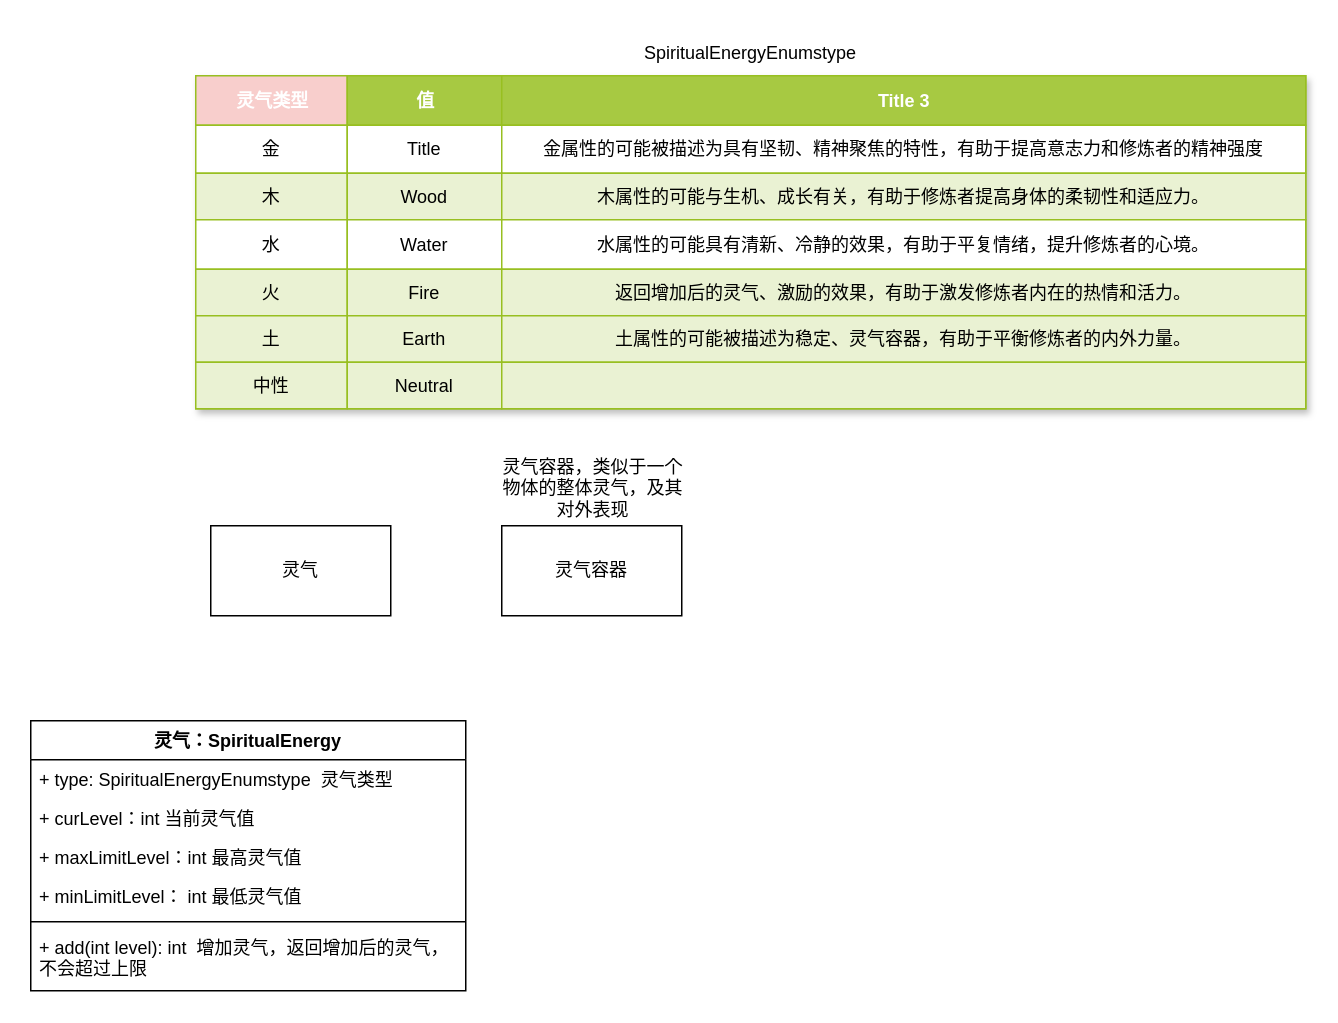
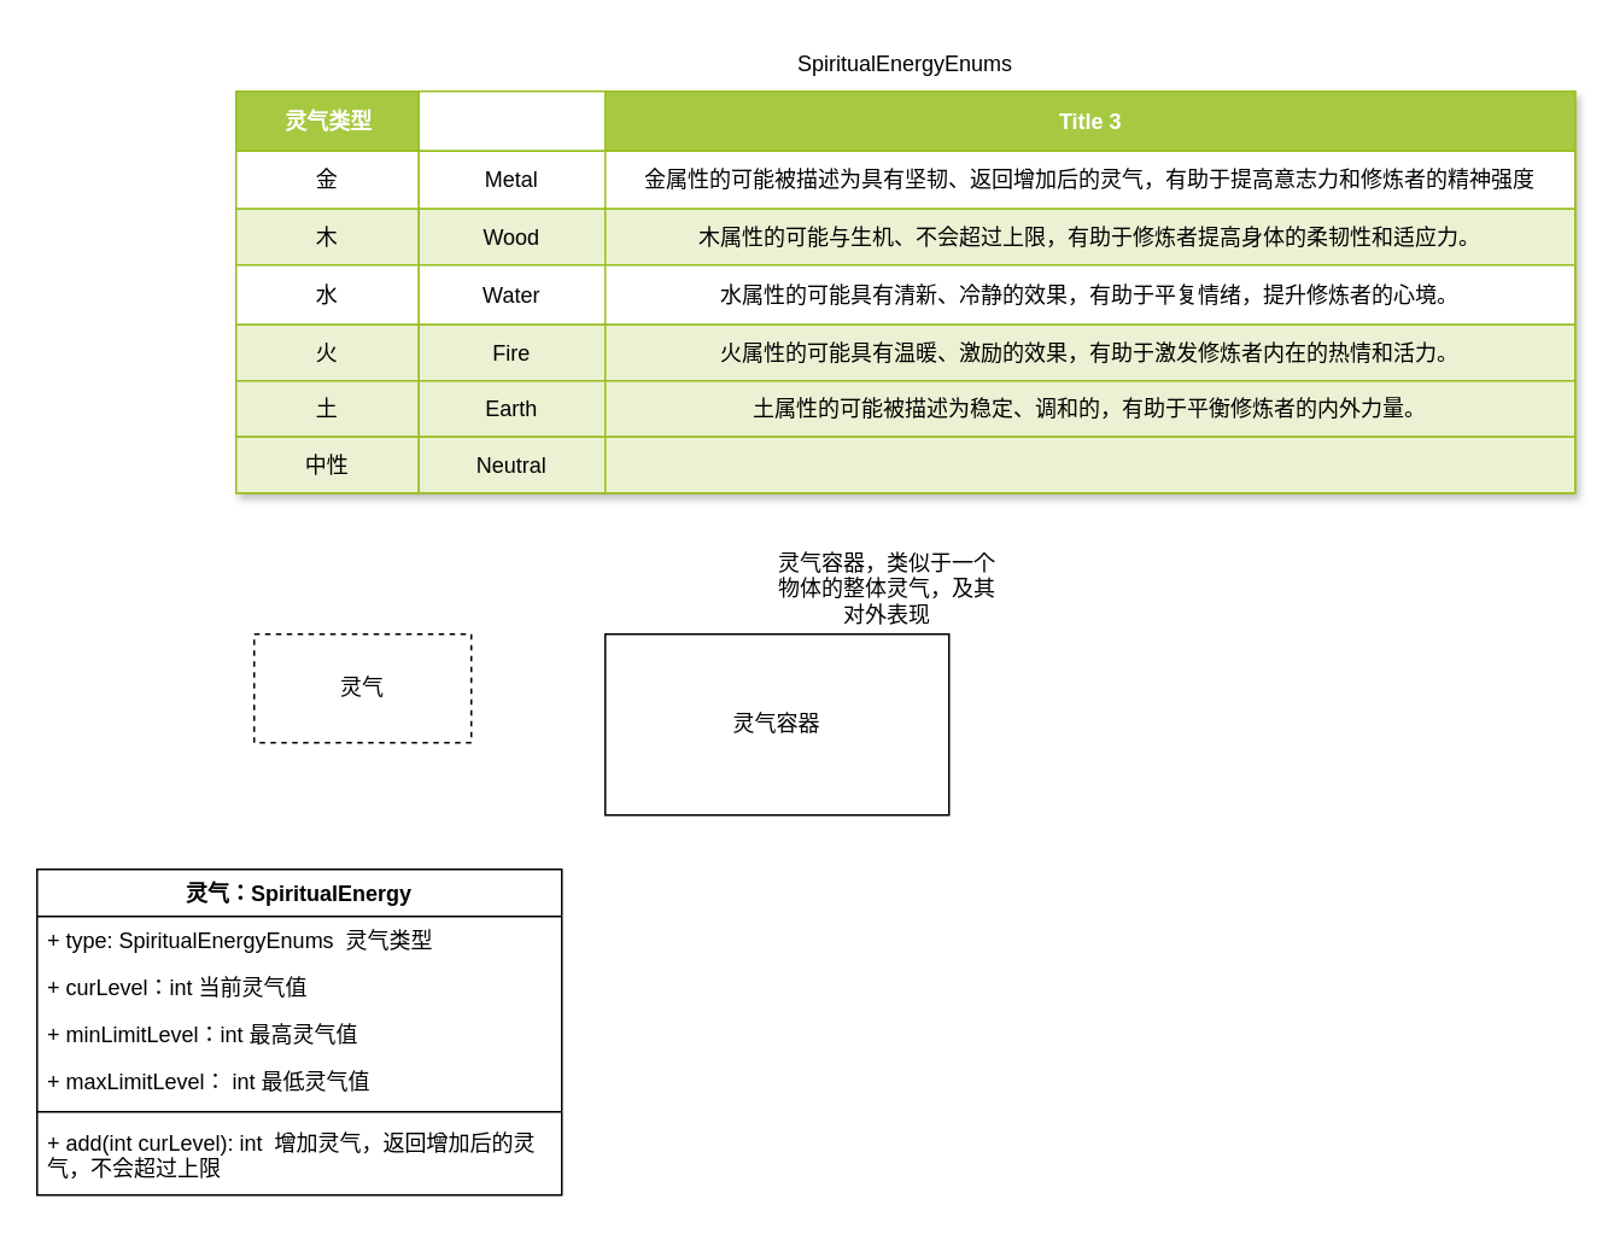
- <mxCell id="42" value="SpiritualEnergyEnumstype" style="text;html=1;strokeColor=none;fillColor=none;align=center;verticalAlign=middle;whiteSpace=wrap;rounded=0;" parent="12" vertex="1"><mxGeometry x="198.214" width="343.571" height="30" as="geometry" /></mxCell>
+ <mxCell id="42" value="SpiritualEnergyEnums" style="text;html=1;strokeColor=none;fillColor=none;align=center;verticalAlign=middle;whiteSpace=wrap;rounded=0;" parent="12" vertex="1"><mxGeometry x="198.214" width="343.571" height="30" as="geometry" /></mxCell>
- <mxCell id="15" value="灵气类型" style="connectable=0;recursiveResize=0;strokeColor=inherit;fillColor=#f8cecc;align=center;fontStyle=1;fontColor=#FFFFFF;html=1;" parent="14" vertex="1"><mxGeometry width="101" height="33" as="geometry"><mxRectangle width="101" height="33" as="alternateBounds" /></mxGeometry></mxCell>
+ <mxCell id="15" value="灵气类型" style="connectable=0;recursiveResize=0;strokeColor=inherit;fillColor=#A7C942;align=center;fontStyle=1;fontColor=#FFFFFF;html=1;" parent="14" vertex="1"><mxGeometry width="101" height="33" as="geometry"><mxRectangle width="101" height="33" as="alternateBounds" /></mxGeometry></mxCell>
- <mxCell id="16" value="值" style="connectable=0;recursiveResize=0;strokeColor=inherit;fillColor=#A7C942;align=center;fontStyle=1;fontColor=#FFFFFF;html=1;" parent="14" vertex="1"><mxGeometry x="101" width="103" height="33" as="geometry"><mxRectangle width="103" height="33" as="alternateBounds" /></mxGeometry></mxCell>
+ <mxCell id="16" value="值" style="connectable=0;recursiveResize=0;strokeColor=inherit;fillColor=#ffffff;align=center;fontStyle=1;fontColor=#FFFFFF;html=1;" parent="14" vertex="1"><mxGeometry x="101" width="103" height="33" as="geometry"><mxRectangle width="103" height="33" as="alternateBounds" /></mxGeometry></mxCell>
- <mxCell id="20" value="Title" style="connectable=0;recursiveResize=0;strokeColor=inherit;fillColor=inherit;align=center;whiteSpace=wrap;html=1;" parent="18" vertex="1"><mxGeometry x="101" width="103" height="32" as="geometry"><mxRectangle width="103" height="32" as="alternateBounds" /></mxGeometry></mxCell>
+ <mxCell id="20" value="Metal" style="connectable=0;recursiveResize=0;strokeColor=inherit;fillColor=inherit;align=center;whiteSpace=wrap;html=1;" parent="18" vertex="1"><mxGeometry x="101" width="103" height="32" as="geometry"><mxRectangle width="103" height="32" as="alternateBounds" /></mxGeometry></mxCell>
- <mxCell id="21" value="金属性的可能被描述为具有坚韧、精神聚焦的特性，有助于提高意志力和修炼者的精神强度" style="connectable=0;recursiveResize=0;strokeColor=inherit;fillColor=inherit;align=center;whiteSpace=wrap;html=1;" parent="18" vertex="1"><mxGeometry x="204" width="536" height="32" as="geometry"><mxRectangle width="536" height="32" as="alternateBounds" /></mxGeometry></mxCell>
+ <mxCell id="21" value="金属性的可能被描述为具有坚韧、返回增加后的灵气，有助于提高意志力和修炼者的精神强度" style="connectable=0;recursiveResize=0;strokeColor=inherit;fillColor=inherit;align=center;whiteSpace=wrap;html=1;" parent="18" vertex="1"><mxGeometry x="204" width="536" height="32" as="geometry"><mxRectangle width="536" height="32" as="alternateBounds" /></mxGeometry></mxCell>
- <mxCell id="25" value="木属性的可能与生机、成长有关，有助于修炼者提高身体的柔韧性和适应力。" style="connectable=0;recursiveResize=0;strokeColor=inherit;fillColor=inherit;whiteSpace=wrap;html=1;" parent="22" vertex="1"><mxGeometry x="204" width="536" height="31" as="geometry"><mxRectangle width="536" height="31" as="alternateBounds" /></mxGeometry></mxCell>
+ <mxCell id="25" value="木属性的可能与生机、不会超过上限，有助于修炼者提高身体的柔韧性和适应力。" style="connectable=0;recursiveResize=0;strokeColor=inherit;fillColor=inherit;whiteSpace=wrap;html=1;" parent="22" vertex="1"><mxGeometry x="204" width="536" height="31" as="geometry"><mxRectangle width="536" height="31" as="alternateBounds" /></mxGeometry></mxCell>
- <mxCell id="33" value="返回增加后的灵气、激励的效果，有助于激发修炼者内在的热情和活力。" style="connectable=0;recursiveResize=0;strokeColor=inherit;fillColor=inherit;whiteSpace=wrap;html=1;" parent="30" vertex="1"><mxGeometry x="204" width="536" height="31" as="geometry"><mxRectangle width="536" height="31" as="alternateBounds" /></mxGeometry></mxCell>
+ <mxCell id="33" value="火属性的可能具有温暖、激励的效果，有助于激发修炼者内在的热情和活力。" style="connectable=0;recursiveResize=0;strokeColor=inherit;fillColor=inherit;whiteSpace=wrap;html=1;" parent="30" vertex="1"><mxGeometry x="204" width="536" height="31" as="geometry"><mxRectangle width="536" height="31" as="alternateBounds" /></mxGeometry></mxCell>
- <mxCell id="37" value="土属性的可能被描述为稳定、灵气容器，有助于平衡修炼者的内外力量。" style="connectable=0;recursiveResize=0;strokeColor=inherit;fillColor=inherit;whiteSpace=wrap;html=1;" parent="34" vertex="1"><mxGeometry x="204" width="536" height="31" as="geometry"><mxRectangle width="536" height="31" as="alternateBounds" /></mxGeometry></mxCell>
+ <mxCell id="37" value="土属性的可能被描述为稳定、调和的，有助于平衡修炼者的内外力量。" style="connectable=0;recursiveResize=0;strokeColor=inherit;fillColor=inherit;whiteSpace=wrap;html=1;" parent="34" vertex="1"><mxGeometry x="204" width="536" height="31" as="geometry"><mxRectangle width="536" height="31" as="alternateBounds" /></mxGeometry></mxCell>
- <mxCell id="11" value="灵气容器，类似于一个物体的整体灵气，及其对外表现" style="text;html=1;strokeColor=none;fillColor=none;align=center;verticalAlign=middle;whiteSpace=wrap;rounded=0;" parent="1" vertex="1"><mxGeometry x="330" y="310" width="130" height="30" as="geometry" /></mxCell>
+ <mxCell id="11" value="灵气容器，类似于一个物体的整体灵气，及其对外表现" style="text;html=1;strokeColor=none;fillColor=none;align=center;verticalAlign=middle;whiteSpace=wrap;rounded=0;" parent="1" vertex="1"><mxGeometry x="425" y="310" width="130" height="30" as="geometry" /></mxCell>
- <mxCell id="2" value="灵气" style="rounded=0;whiteSpace=wrap;html=1;" parent="1" vertex="1"><mxGeometry x="140" y="350" width="120" height="60" as="geometry" /></mxCell>
+ <mxCell id="2" value="灵气" style="rounded=0;whiteSpace=wrap;html=1;dashed=1;" parent="1" vertex="1"><mxGeometry x="140" y="350" width="120" height="60" as="geometry" /></mxCell>
- <mxCell id="10" value="灵气容器" style="rounded=0;whiteSpace=wrap;html=1;" parent="1" vertex="1"><mxGeometry x="334" y="350" width="120" height="60" as="geometry" /></mxCell>
+ <mxCell id="10" value="灵气容器" style="rounded=0;whiteSpace=wrap;html=1;" parent="1" vertex="1"><mxGeometry x="334" y="350" width="190" height="100" as="geometry" /></mxCell>
- <mxCell id="4" value="+ type: SpiritualEnergyEnumstype&amp;nbsp; 灵气类型" style="text;strokeColor=none;fillColor=none;align=left;verticalAlign=top;spacingLeft=4;spacingRight=4;overflow=hidden;rotatable=0;points=[[0,0.5],[1,0.5]];portConstraint=eastwest;whiteSpace=wrap;html=1;" parent="3" vertex="1"><mxGeometry y="26" width="290" height="26" as="geometry" /></mxCell>
+ <mxCell id="4" value="+ type: SpiritualEnergyEnums&amp;nbsp; 灵气类型" style="text;strokeColor=none;fillColor=none;align=left;verticalAlign=top;spacingLeft=4;spacingRight=4;overflow=hidden;rotatable=0;points=[[0,0.5],[1,0.5]];portConstraint=eastwest;whiteSpace=wrap;html=1;" parent="3" vertex="1"><mxGeometry y="26" width="290" height="26" as="geometry" /></mxCell>
- <mxCell id="6" value="+&amp;nbsp;maxLimitLevel：int 最高灵气值" style="text;strokeColor=none;fillColor=none;align=left;verticalAlign=top;spacingLeft=4;spacingRight=4;overflow=hidden;rotatable=0;points=[[0,0.5],[1,0.5]];portConstraint=eastwest;whiteSpace=wrap;html=1;" parent="3" vertex="1"><mxGeometry y="78" width="290" height="26" as="geometry" /></mxCell>
+ <mxCell id="6" value="+&amp;nbsp;minLimitLevel：int 最高灵气值" style="text;strokeColor=none;fillColor=none;align=left;verticalAlign=top;spacingLeft=4;spacingRight=4;overflow=hidden;rotatable=0;points=[[0,0.5],[1,0.5]];portConstraint=eastwest;whiteSpace=wrap;html=1;" parent="3" vertex="1"><mxGeometry y="78" width="290" height="26" as="geometry" /></mxCell>
- <mxCell id="7" value="+ minLimitLevel： int 最低灵气值" style="text;strokeColor=none;fillColor=none;align=left;verticalAlign=top;spacingLeft=4;spacingRight=4;overflow=hidden;rotatable=0;points=[[0,0.5],[1,0.5]];portConstraint=eastwest;whiteSpace=wrap;html=1;" parent="3" vertex="1"><mxGeometry y="104" width="290" height="26" as="geometry" /></mxCell>
+ <mxCell id="7" value="+ maxLimitLevel： int 最低灵气值" style="text;strokeColor=none;fillColor=none;align=left;verticalAlign=top;spacingLeft=4;spacingRight=4;overflow=hidden;rotatable=0;points=[[0,0.5],[1,0.5]];portConstraint=eastwest;whiteSpace=wrap;html=1;" parent="3" vertex="1"><mxGeometry y="104" width="290" height="26" as="geometry" /></mxCell>
- <mxCell id="9" value="+ add(int level): int&amp;nbsp; 增加灵气，返回增加后的灵气，不会超过上限" style="text;strokeColor=none;fillColor=none;align=left;verticalAlign=top;spacingLeft=4;spacingRight=4;overflow=hidden;rotatable=0;points=[[0,0.5],[1,0.5]];portConstraint=eastwest;whiteSpace=wrap;html=1;" parent="3" vertex="1"><mxGeometry y="138" width="290" height="42" as="geometry" /></mxCell>
+ <mxCell id="9" value="+ add(int curLevel): int&amp;nbsp; 增加灵气，返回增加后的灵气，不会超过上限" style="text;strokeColor=none;fillColor=none;align=left;verticalAlign=top;spacingLeft=4;spacingRight=4;overflow=hidden;rotatable=0;points=[[0,0.5],[1,0.5]];portConstraint=eastwest;whiteSpace=wrap;html=1;" parent="3" vertex="1"><mxGeometry y="138" width="290" height="42" as="geometry" /></mxCell>
